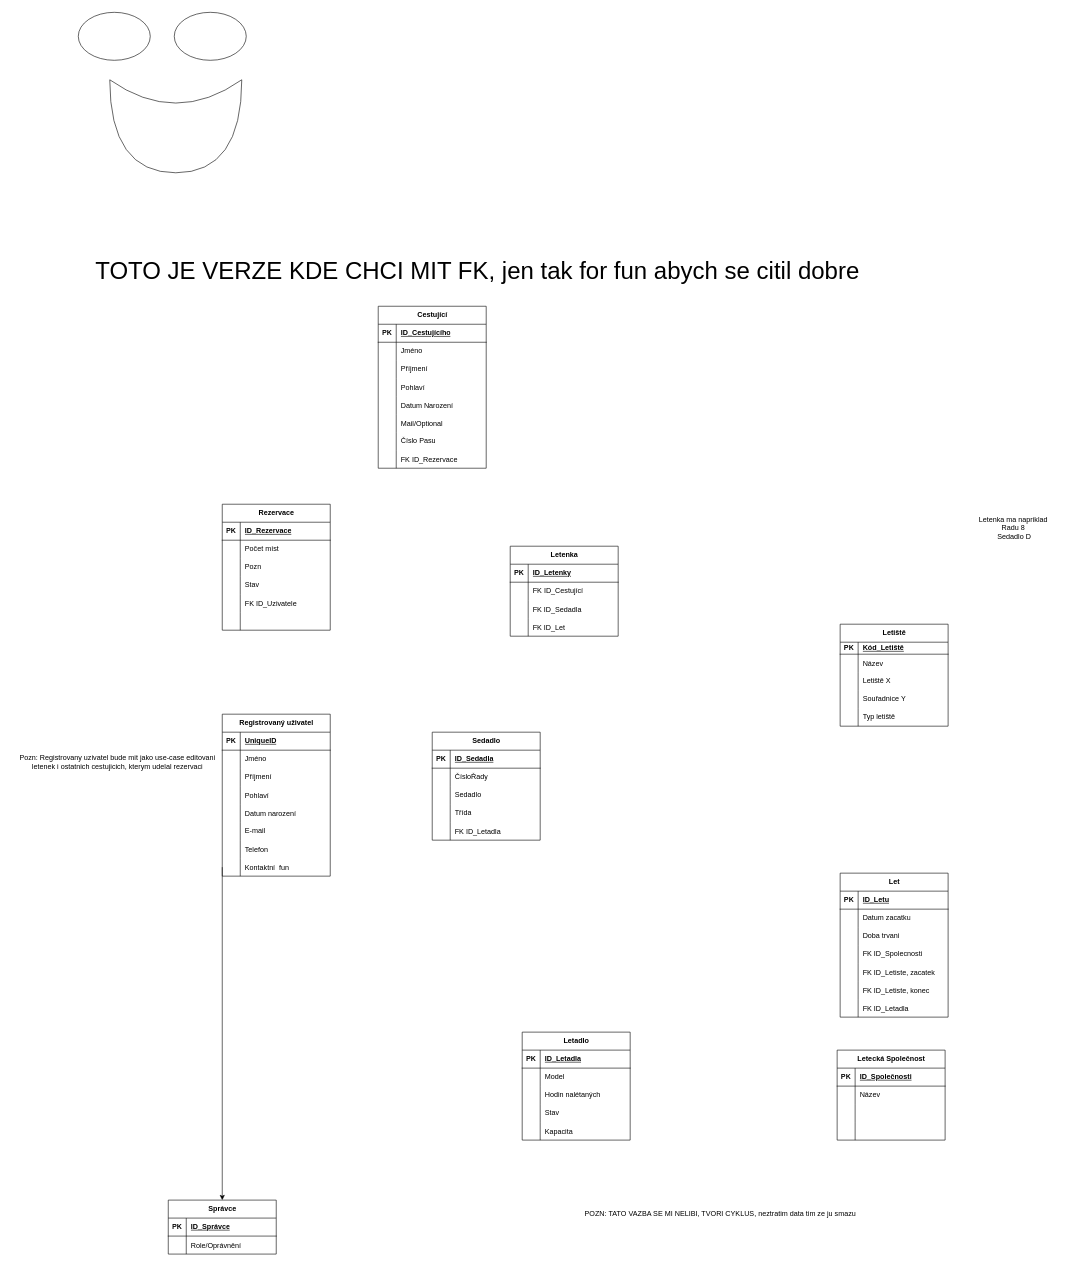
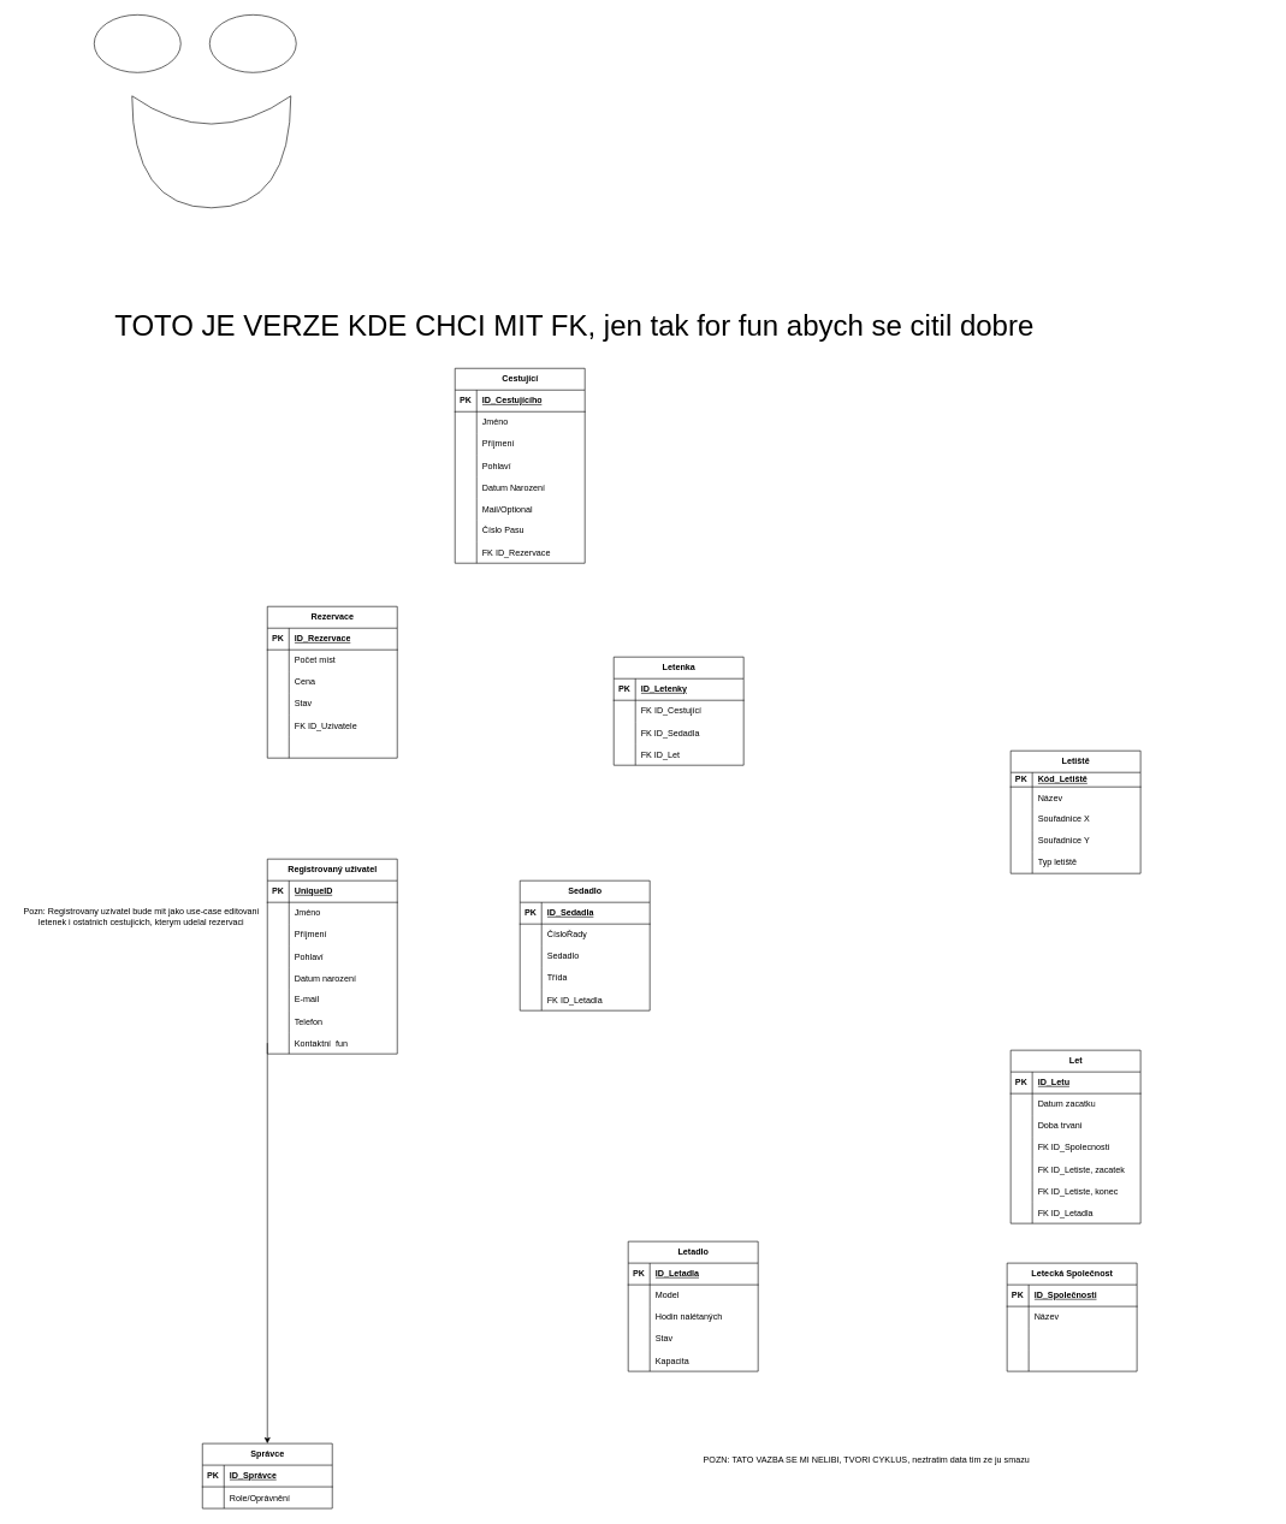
- <mxCell id="145" value="Letenka ma napriklad&amp;nbsp;&lt;br&gt;Radu 8&amp;nbsp;&lt;br&gt;Sedadlo D" style="text;html=1;align=center;verticalAlign=middle;resizable=0;points=[];autosize=1;strokeColor=none;fillColor=none;" parent="1" vertex="1"><mxGeometry x="1620" y="850" width="140" height="60" as="geometry" /></mxCell>
- <mxCell id="75" value="Pozn" style="shape=partialRectangle;connectable=0;fillColor=none;top=0;left=0;bottom=0;right=0;align=left;spacingLeft=6;overflow=hidden;whiteSpace=wrap;html=1;" parent="73" vertex="1"><mxGeometry x="30" width="150" height="30" as="geometry"><mxRectangle width="150" height="30" as="alternateBounds" /></mxGeometry></mxCell>
+ <mxCell id="75" value="Cena" style="shape=partialRectangle;connectable=0;fillColor=none;top=0;left=0;bottom=0;right=0;align=left;spacingLeft=6;overflow=hidden;whiteSpace=wrap;html=1;" parent="73" vertex="1"><mxGeometry x="30" width="150" height="30" as="geometry"><mxRectangle width="150" height="30" as="alternateBounds" /></mxGeometry></mxCell>
- <mxCell id="171" value="Letiště X" style="shape=partialRectangle;connectable=0;fillColor=none;top=0;left=0;bottom=0;right=0;align=left;spacingLeft=6;overflow=hidden;whiteSpace=wrap;html=1;" parent="169" vertex="1"><mxGeometry x="30" width="150" height="30" as="geometry"><mxRectangle width="150" height="30" as="alternateBounds" /></mxGeometry></mxCell>
+ <mxCell id="171" value="Souřadnice X" style="shape=partialRectangle;connectable=0;fillColor=none;top=0;left=0;bottom=0;right=0;align=left;spacingLeft=6;overflow=hidden;whiteSpace=wrap;html=1;" parent="169" vertex="1"><mxGeometry x="30" width="150" height="30" as="geometry"><mxRectangle width="150" height="30" as="alternateBounds" /></mxGeometry></mxCell>
